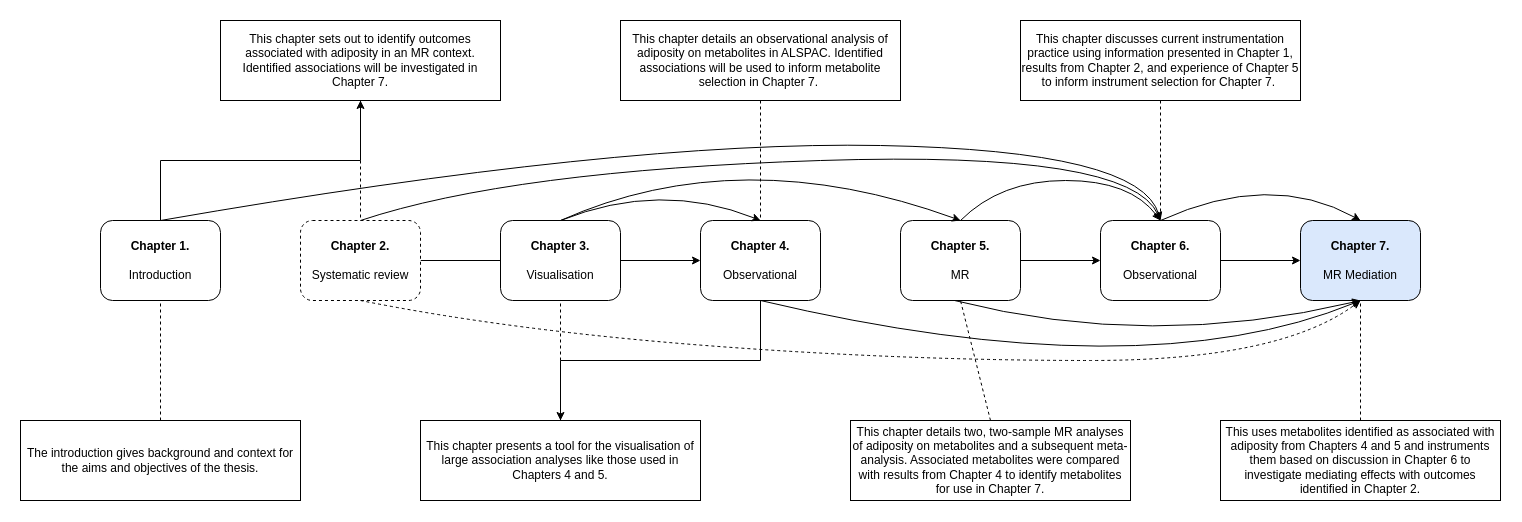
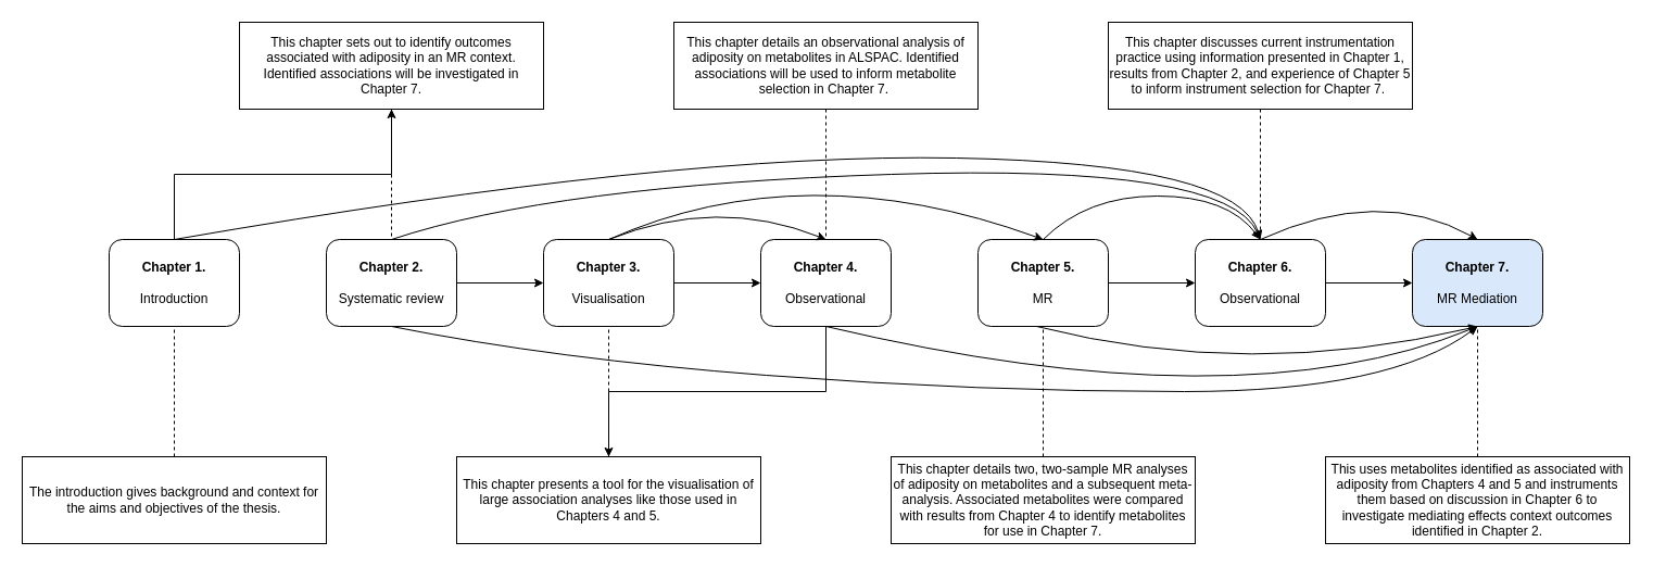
- <mxCell id="5" value="&lt;b&gt;Chapter 2.&lt;br&gt;&lt;/b&gt;&lt;br&gt;Systematic review" style="rounded=1;whiteSpace=wrap;html=1;dashed=1;" parent="1" vertex="1"><mxGeometry x="300" y="220" width="120" height="80" as="geometry" /></mxCell>
+ <mxCell id="5" value="&lt;b&gt;Chapter 2.&lt;br&gt;&lt;/b&gt;&lt;br&gt;Systematic review" style="rounded=1;whiteSpace=wrap;html=1;" parent="1" vertex="1"><mxGeometry x="300" y="220" width="120" height="80" as="geometry" /></mxCell>
- <mxCell id="4" value="" style="edgeStyle=orthogonalEdgeStyle;rounded=0;orthogonalLoop=1;jettySize=auto;html=1;endArrow=none;" parent="1" source="5" target="7" edge="1"><mxGeometry relative="1" as="geometry" /></mxCell>
+ <mxCell id="4" value="" style="edgeStyle=orthogonalEdgeStyle;rounded=0;orthogonalLoop=1;jettySize=auto;html=1;" parent="1" source="5" target="7" edge="1"><mxGeometry relative="1" as="geometry" /></mxCell>
- <mxCell id="15" value="" style="curved=1;endArrow=classic;html=1;exitX=0.5;exitY=1;exitDx=0;exitDy=0;entryX=0.5;entryY=1;entryDx=0;entryDy=0;dashed=1;" parent="1" source="5" target="14" edge="1"><mxGeometry width="50" height="50" relative="1" as="geometry"><mxPoint x="650" y="340" as="sourcePoint" /><mxPoint x="700" y="290" as="targetPoint" /><Array as="points"><mxPoint x="510" y="330" /><mxPoint y="360" x="900" /><mxPoint x="1280" y="360" /></Array></mxGeometry></mxCell>
+ <mxCell id="15" value="" style="curved=1;endArrow=classic;html=1;exitX=0.5;exitY=1;exitDx=0;exitDy=0;entryX=0.5;entryY=1;entryDx=0;entryDy=0;" parent="1" source="5" target="14" edge="1"><mxGeometry width="50" height="50" relative="1" as="geometry"><mxPoint x="650" y="340" as="sourcePoint" /><mxPoint x="700" y="290" as="targetPoint" /><Array as="points"><mxPoint x="510" y="330" /><mxPoint y="360" x="900" /><mxPoint x="1280" y="360" /></Array></mxGeometry></mxCell>
- <mxCell id="30" value="This chapter details two, two-sample MR analyses of adiposity on metabolites and a subsequent meta-analysis. Associated metabolites were compared with results from Chapter 4 to identify metabolites for use in Chapter 7." style="rounded=0;whiteSpace=wrap;html=1;fillColor=#FFFFFF;" parent="1" vertex="1"><mxGeometry x="850" y="420" width="280" height="80" as="geometry" /></mxCell>
+ <mxCell id="30" value="This chapter details two, two-sample MR analyses of adiposity on metabolites and a subsequent meta-analysis. Associated metabolites were compared with results from Chapter 4 to identify metabolites for use in Chapter 7." style="rounded=0;whiteSpace=wrap;html=1;fillColor=#FFFFFF;" parent="1" vertex="1"><mxGeometry x="820" y="420" width="280" height="80" as="geometry" /></mxCell>
- <mxCell id="32" value="&lt;font face=&quot;helvetica&quot;&gt;This uses metabolites identified as associated with adiposity from Chapters 4 and 5 and instruments them based on discussion in Chapter 6 to investigate mediating effects with outcomes identified in Chapter 2.&lt;/font&gt;" style="rounded=0;whiteSpace=wrap;html=1;fillColor=#FFFFFF;" parent="1" vertex="1"><mxGeometry x="1220" y="420" width="280" height="80" as="geometry" /></mxCell>
+ <mxCell id="32" value="&lt;font face=&quot;helvetica&quot;&gt;This uses metabolites identified as associated with adiposity from Chapters 4 and 5 and instruments them based on discussion in Chapter 6 to investigate mediating effects context outcomes identified in Chapter 2.&lt;/font&gt;" style="rounded=0;whiteSpace=wrap;html=1;fillColor=#FFFFFF;" parent="1" vertex="1"><mxGeometry x="1220" y="420" width="280" height="80" as="geometry" /></mxCell>
